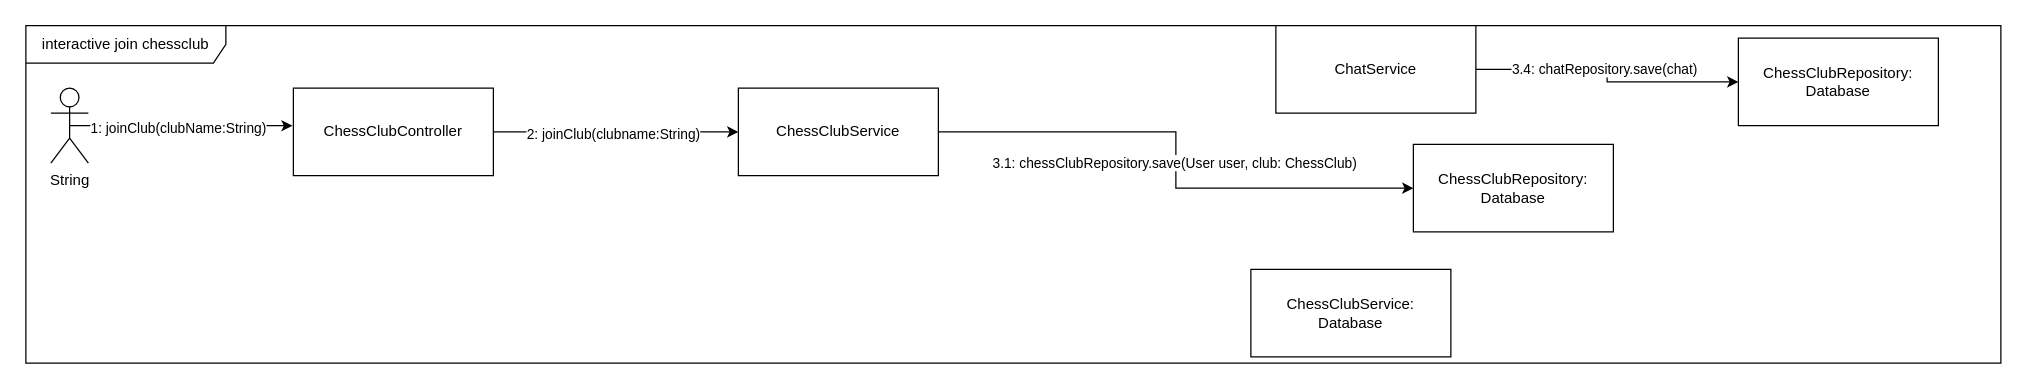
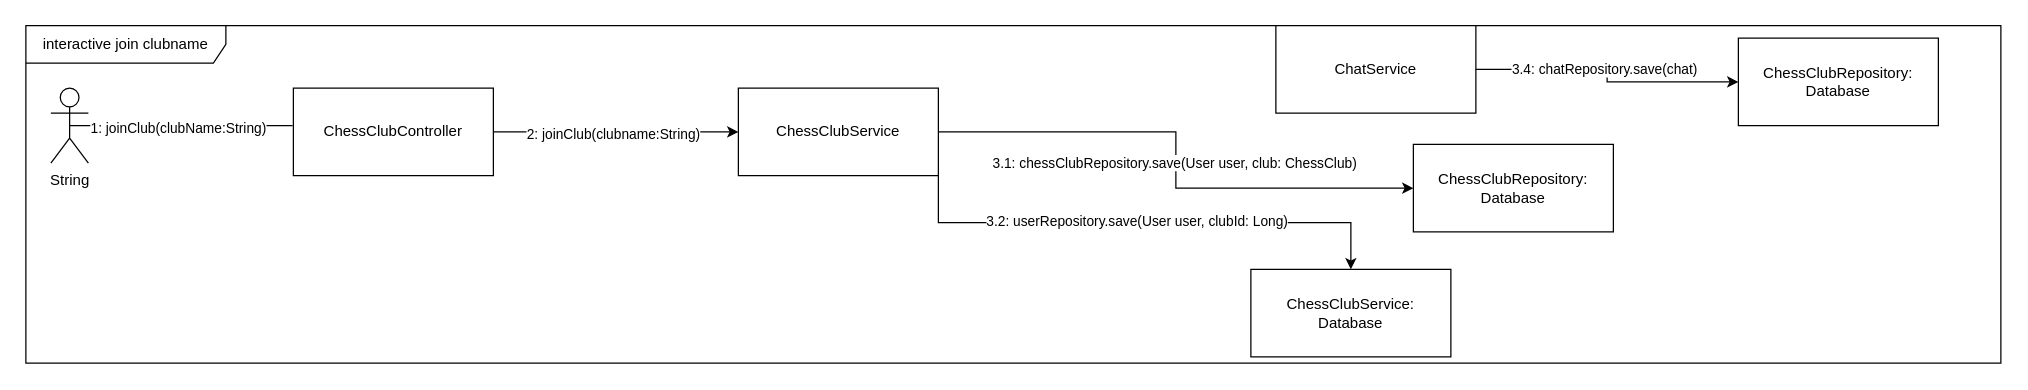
- <mxCell id="2" value="interactive join chessclub" style="shape=umlFrame;whiteSpace=wrap;html=1;pointerEvents=0;recursiveResize=0;container=1;collapsible=0;width=160;" vertex="1" parent="1"><mxGeometry x="20" y="20" width="1580" height="270" as="geometry" /></mxCell>
+ <mxCell id="2" value="interactive join clubname" style="shape=umlFrame;whiteSpace=wrap;html=1;pointerEvents=0;recursiveResize=0;container=1;collapsible=0;width=160;" vertex="1" parent="1"><mxGeometry x="20" y="20" width="1580" height="270" as="geometry" /></mxCell>
- <mxCell id="7" style="edgeStyle=orthogonalEdgeStyle;rounded=0;orthogonalLoop=1;jettySize=auto;html=1;exitX=0.5;exitY=0.5;exitDx=0;exitDy=0;exitPerimeter=0;entryX=-0.004;entryY=0.429;entryDx=0;entryDy=0;entryPerimeter=0;" edge="1" parent="2" source="3" target="6"><mxGeometry relative="1" as="geometry" /></mxCell>
+ <mxCell id="7" style="edgeStyle=orthogonalEdgeStyle;rounded=0;orthogonalLoop=1;jettySize=auto;html=1;exitX=0.5;exitY=0.5;exitDx=0;exitDy=0;exitPerimeter=0;entryX=-0.004;entryY=0.429;entryDx=0;entryDy=0;entryPerimeter=0;endArrow=none;" edge="1" parent="2" source="3" target="6"><mxGeometry relative="1" as="geometry" /></mxCell>
+ <mxCell id="11" style="edgeStyle=orthogonalEdgeStyle;rounded=0;orthogonalLoop=1;jettySize=auto;html=1;exitX=1;exitY=1;exitDx=0;exitDy=0;" edge="1" parent="2" source="13" target="15"><mxGeometry relative="1" as="geometry" /></mxCell>
+ <mxCell id="12" value="3.2: userRepository.save(User user, clubId: Long)" style="edgeLabel;html=1;align=center;verticalAlign=middle;resizable=0;points=[];" vertex="1" connectable="0" parent="11"><mxGeometry x="-0.032" y="1" relative="1" as="geometry"><mxPoint as="offset" /></mxGeometry></mxCell>
